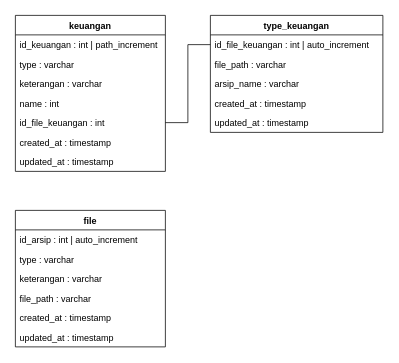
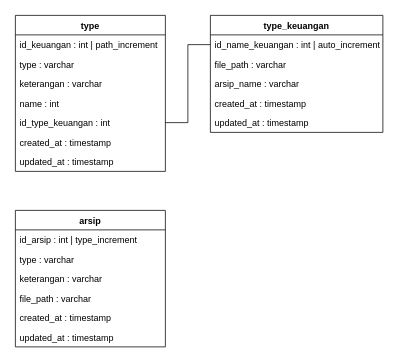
- <mxCell id="2" value="keuangan" style="swimlane;fontStyle=1;align=center;verticalAlign=top;childLayout=stackLayout;horizontal=1;startSize=26;horizontalStack=0;resizeParent=1;resizeParentMax=0;resizeLast=0;collapsible=1;marginBottom=0;" vertex="1" parent="1"><mxGeometry x="20" y="20" width="200" height="208" as="geometry" /></mxCell>
+ <mxCell id="2" value="type" style="swimlane;fontStyle=1;align=center;verticalAlign=top;childLayout=stackLayout;horizontal=1;startSize=26;horizontalStack=0;resizeParent=1;resizeParentMax=0;resizeLast=0;collapsible=1;marginBottom=0;" vertex="1" parent="1"><mxGeometry x="20" y="20" width="200" height="208" as="geometry" /></mxCell>
- <mxCell id="11" value="id_file_keuangan : int | auto_increment" style="text;strokeColor=none;fillColor=none;align=left;verticalAlign=top;spacingLeft=4;spacingRight=4;overflow=hidden;rotatable=0;points=[[0,0.5],[1,0.5]];portConstraint=eastwest;" vertex="1" parent="10"><mxGeometry y="26" width="230" height="26" as="geometry" /></mxCell>
+ <mxCell id="11" value="id_name_keuangan : int | auto_increment" style="text;strokeColor=none;fillColor=none;align=left;verticalAlign=top;spacingLeft=4;spacingRight=4;overflow=hidden;rotatable=0;points=[[0,0.5],[1,0.5]];portConstraint=eastwest;" vertex="1" parent="10"><mxGeometry y="26" width="230" height="26" as="geometry" /></mxCell>
- <mxCell id="7" value="id_file_keuangan : int" style="text;strokeColor=none;fillColor=none;align=left;verticalAlign=top;spacingLeft=4;spacingRight=4;overflow=hidden;rotatable=0;points=[[0,0.5],[1,0.5]];portConstraint=eastwest;" vertex="1" parent="2"><mxGeometry y="130" width="200" height="26" as="geometry" /></mxCell>
+ <mxCell id="7" value="id_type_keuangan : int" style="text;strokeColor=none;fillColor=none;align=left;verticalAlign=top;spacingLeft=4;spacingRight=4;overflow=hidden;rotatable=0;points=[[0,0.5],[1,0.5]];portConstraint=eastwest;" vertex="1" parent="2"><mxGeometry y="130" width="200" height="26" as="geometry" /></mxCell>
- <mxCell id="17" value="file" style="swimlane;fontStyle=1;align=center;verticalAlign=top;childLayout=stackLayout;horizontal=1;startSize=26;horizontalStack=0;resizeParent=1;resizeParentMax=0;resizeLast=0;collapsible=1;marginBottom=0;" vertex="1" parent="1"><mxGeometry x="20" y="280" width="200" height="182" as="geometry" /></mxCell>
+ <mxCell id="17" value="arsip" style="swimlane;fontStyle=1;align=center;verticalAlign=top;childLayout=stackLayout;horizontal=1;startSize=26;horizontalStack=0;resizeParent=1;resizeParentMax=0;resizeLast=0;collapsible=1;marginBottom=0;" vertex="1" parent="1"><mxGeometry x="20" y="280" width="200" height="182" as="geometry" /></mxCell>
- <mxCell id="18" value="id_arsip : int | auto_increment" style="text;strokeColor=none;fillColor=none;align=left;verticalAlign=top;spacingLeft=4;spacingRight=4;overflow=hidden;rotatable=0;points=[[0,0.5],[1,0.5]];portConstraint=eastwest;" vertex="1" parent="17"><mxGeometry y="26" width="200" height="26" as="geometry" /></mxCell>
+ <mxCell id="18" value="id_arsip : int | type_increment" style="text;strokeColor=none;fillColor=none;align=left;verticalAlign=top;spacingLeft=4;spacingRight=4;overflow=hidden;rotatable=0;points=[[0,0.5],[1,0.5]];portConstraint=eastwest;" vertex="1" parent="17"><mxGeometry y="26" width="200" height="26" as="geometry" /></mxCell>
